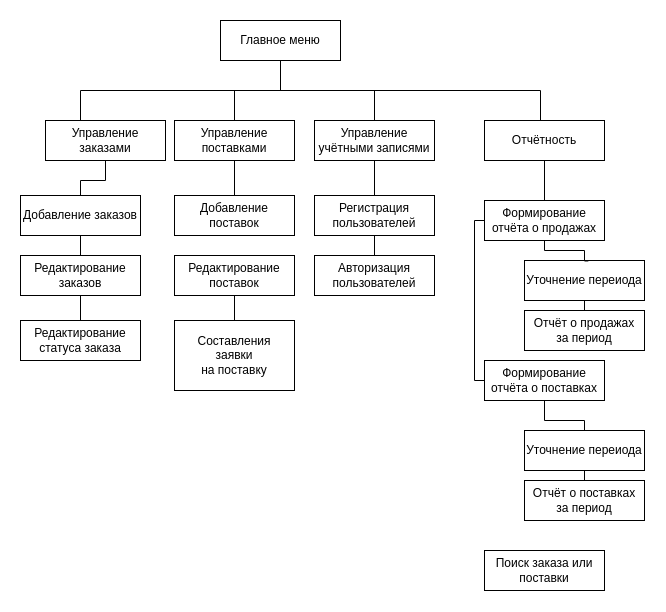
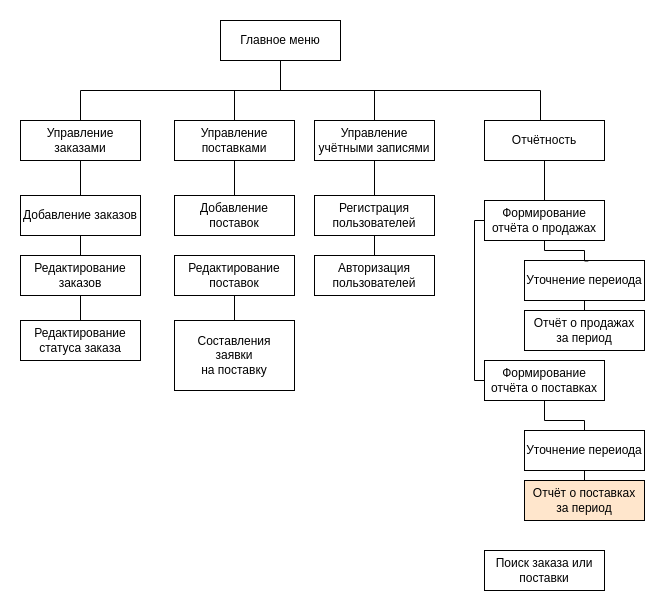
- <mxCell id="33" value="Управление заказами" style="rounded=0;whiteSpace=wrap;html=1;" parent="1" vertex="1"><mxGeometry x="45" y="120" width="120" height="40" as="geometry" /></mxCell>
+ <mxCell id="33" value="Управление заказами" style="rounded=0;whiteSpace=wrap;html=1;" parent="1" vertex="1"><mxGeometry x="20" y="120" width="120" height="40" as="geometry" /></mxCell>
- <mxCell id="17" value="Отчёт о поставках&lt;br&gt;за период" style="rounded=0;whiteSpace=wrap;html=1;" parent="1" vertex="1"><mxGeometry x="524" y="480" width="120" height="40" as="geometry" /></mxCell>
+ <mxCell id="17" value="Отчёт о поставках&lt;br&gt;за период" style="rounded=0;whiteSpace=wrap;html=1;fillColor=#ffe6cc;" parent="1" vertex="1"><mxGeometry x="524" y="480" width="120" height="40" as="geometry" /></mxCell>
